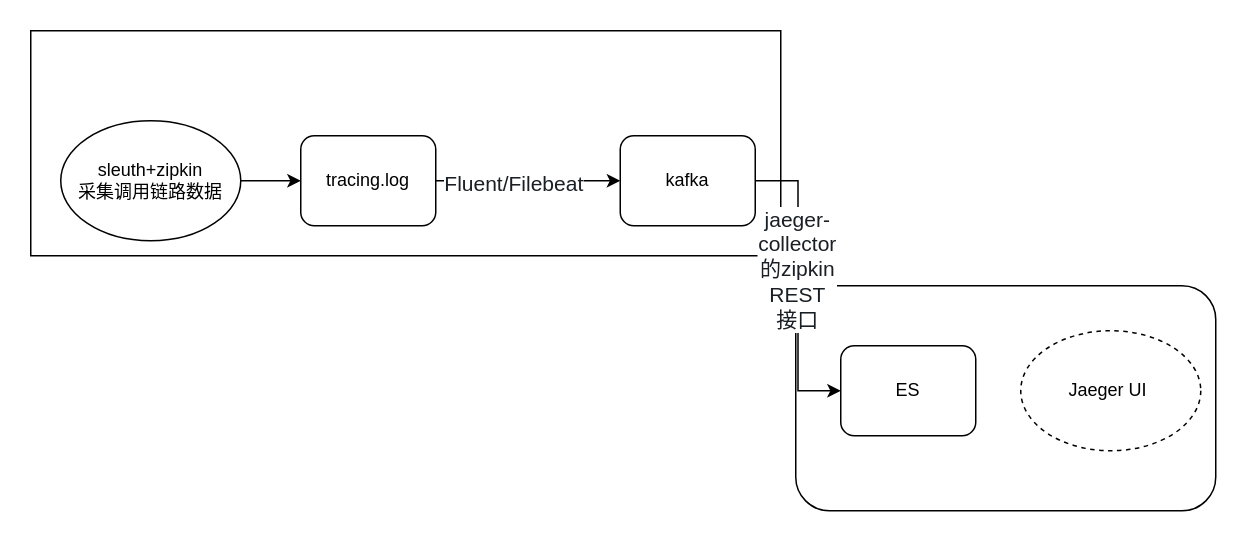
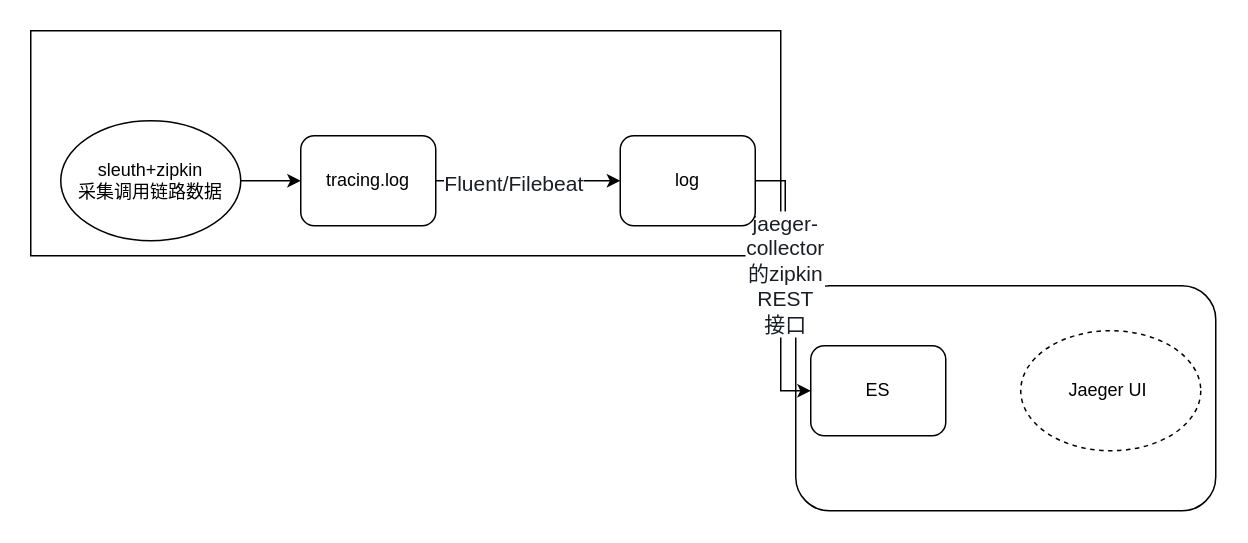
- <mxCell id="9" value="kafka" style="rounded=1;whiteSpace=wrap;html=1;" vertex="1" parent="1"><mxGeometry x="413" y="90" width="90" height="60" as="geometry" /></mxCell>
+ <mxCell id="9" value="log" style="rounded=1;whiteSpace=wrap;html=1;" vertex="1" parent="1"><mxGeometry x="413" y="90" width="90" height="60" as="geometry" /></mxCell>
- <mxCell id="10" value="ES" style="rounded=1;whiteSpace=wrap;html=1;" vertex="1" parent="1"><mxGeometry x="560" y="230" width="90" height="60" as="geometry" /></mxCell>
+ <mxCell id="10" value="ES" style="rounded=1;whiteSpace=wrap;html=1;" vertex="1" parent="1"><mxGeometry x="540" y="230" width="90" height="60" as="geometry" /></mxCell>
